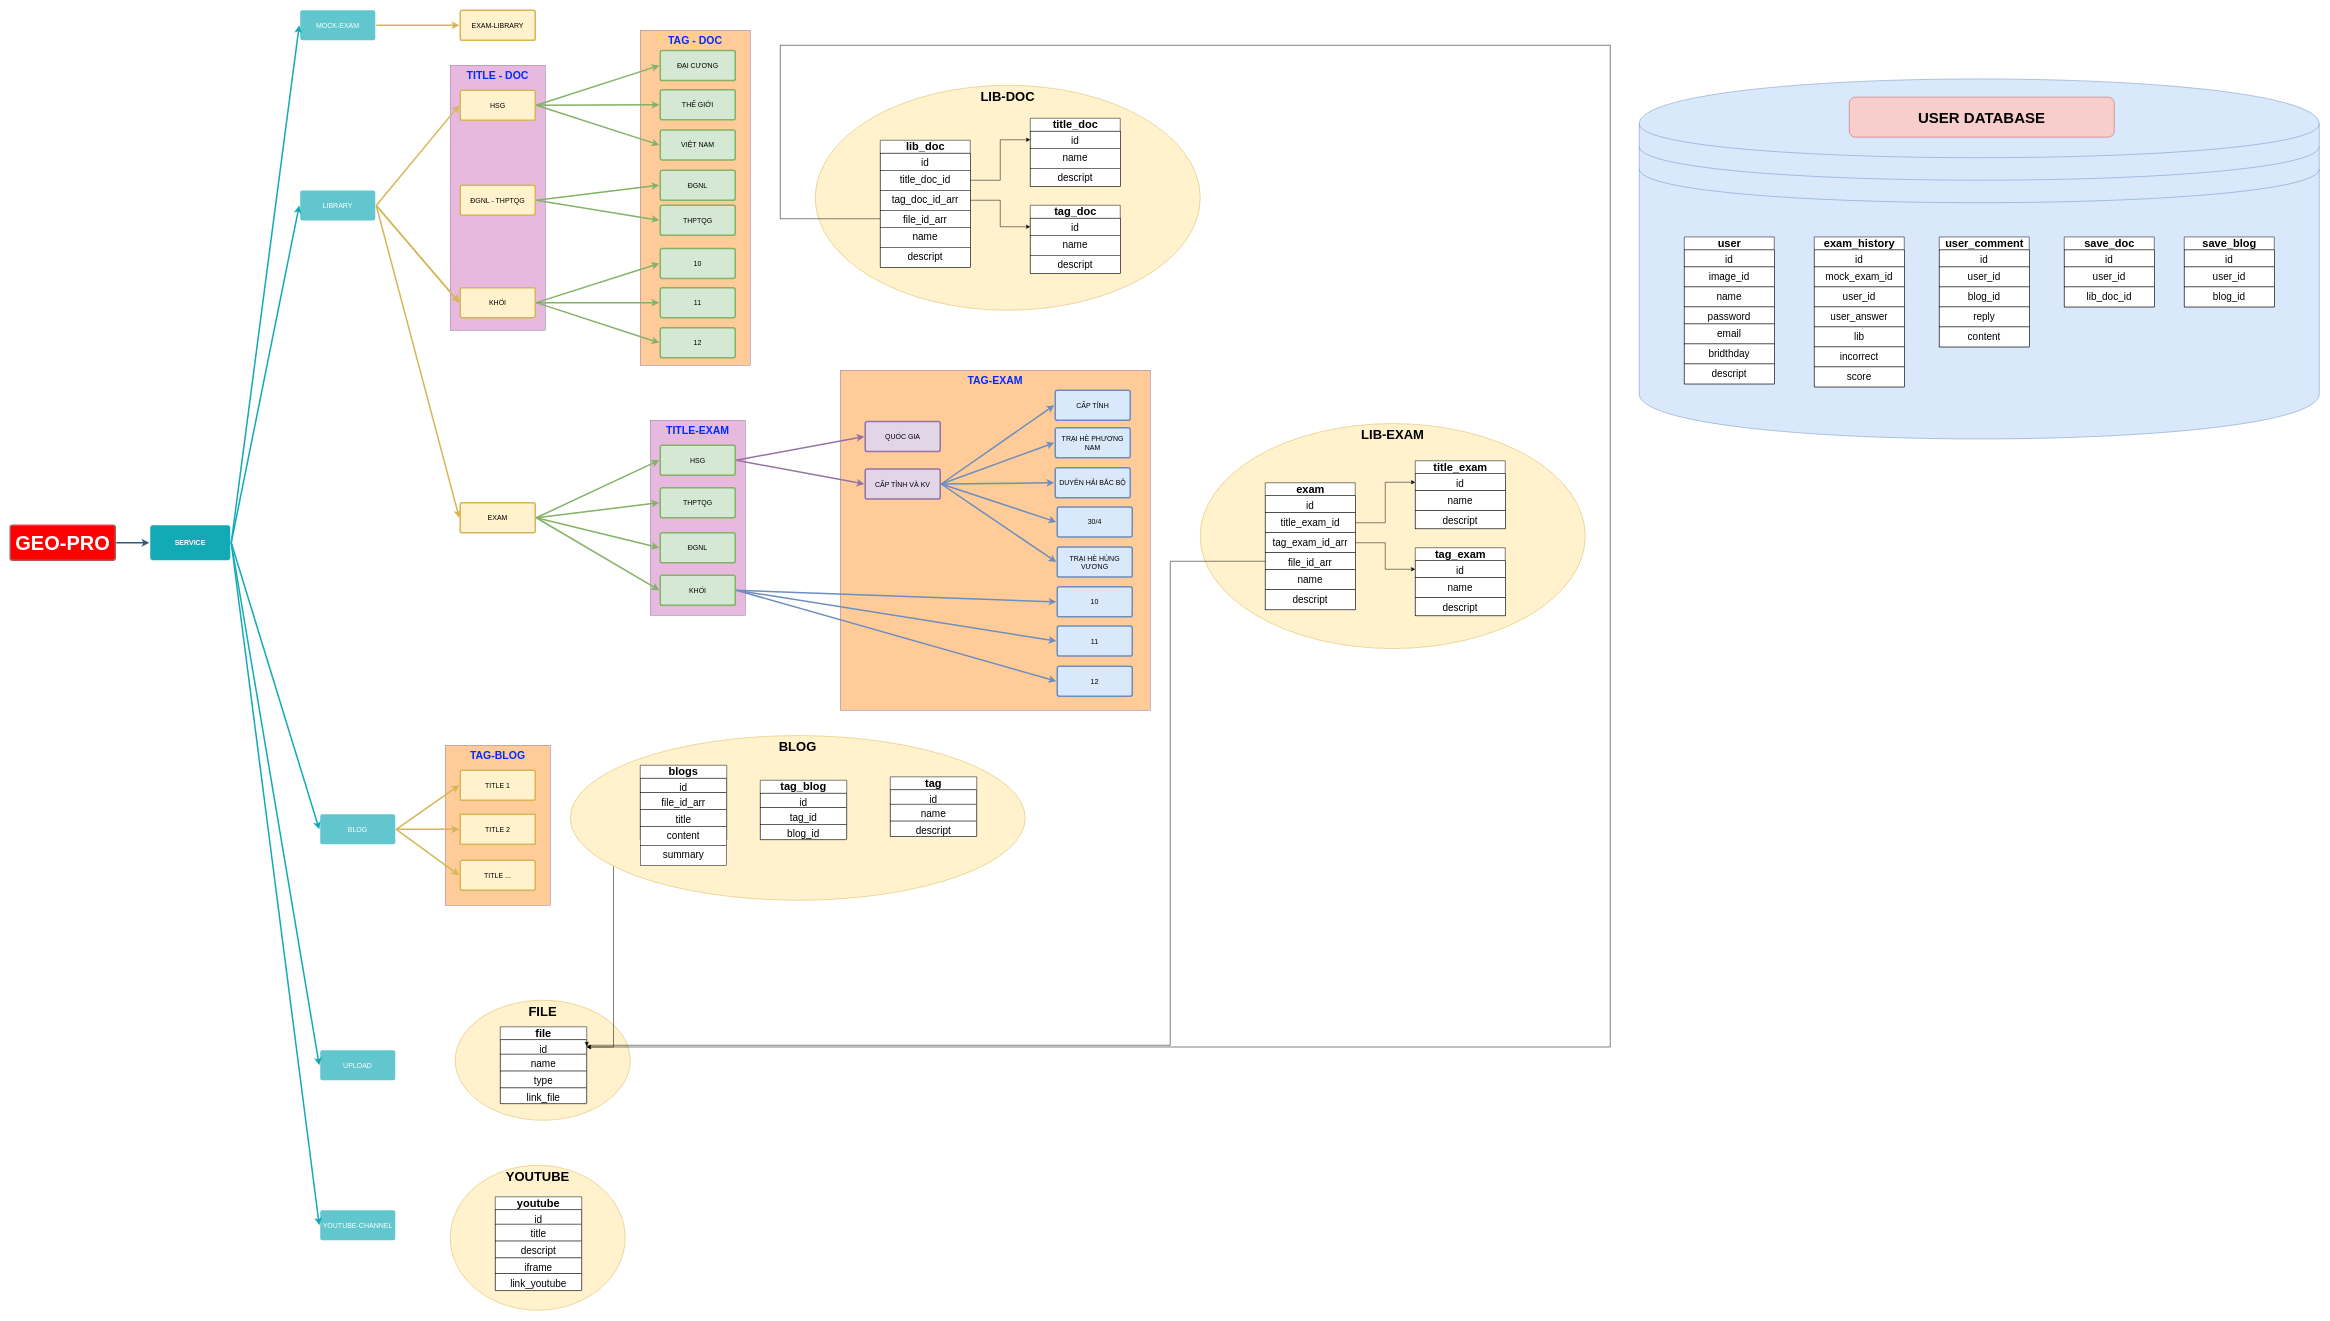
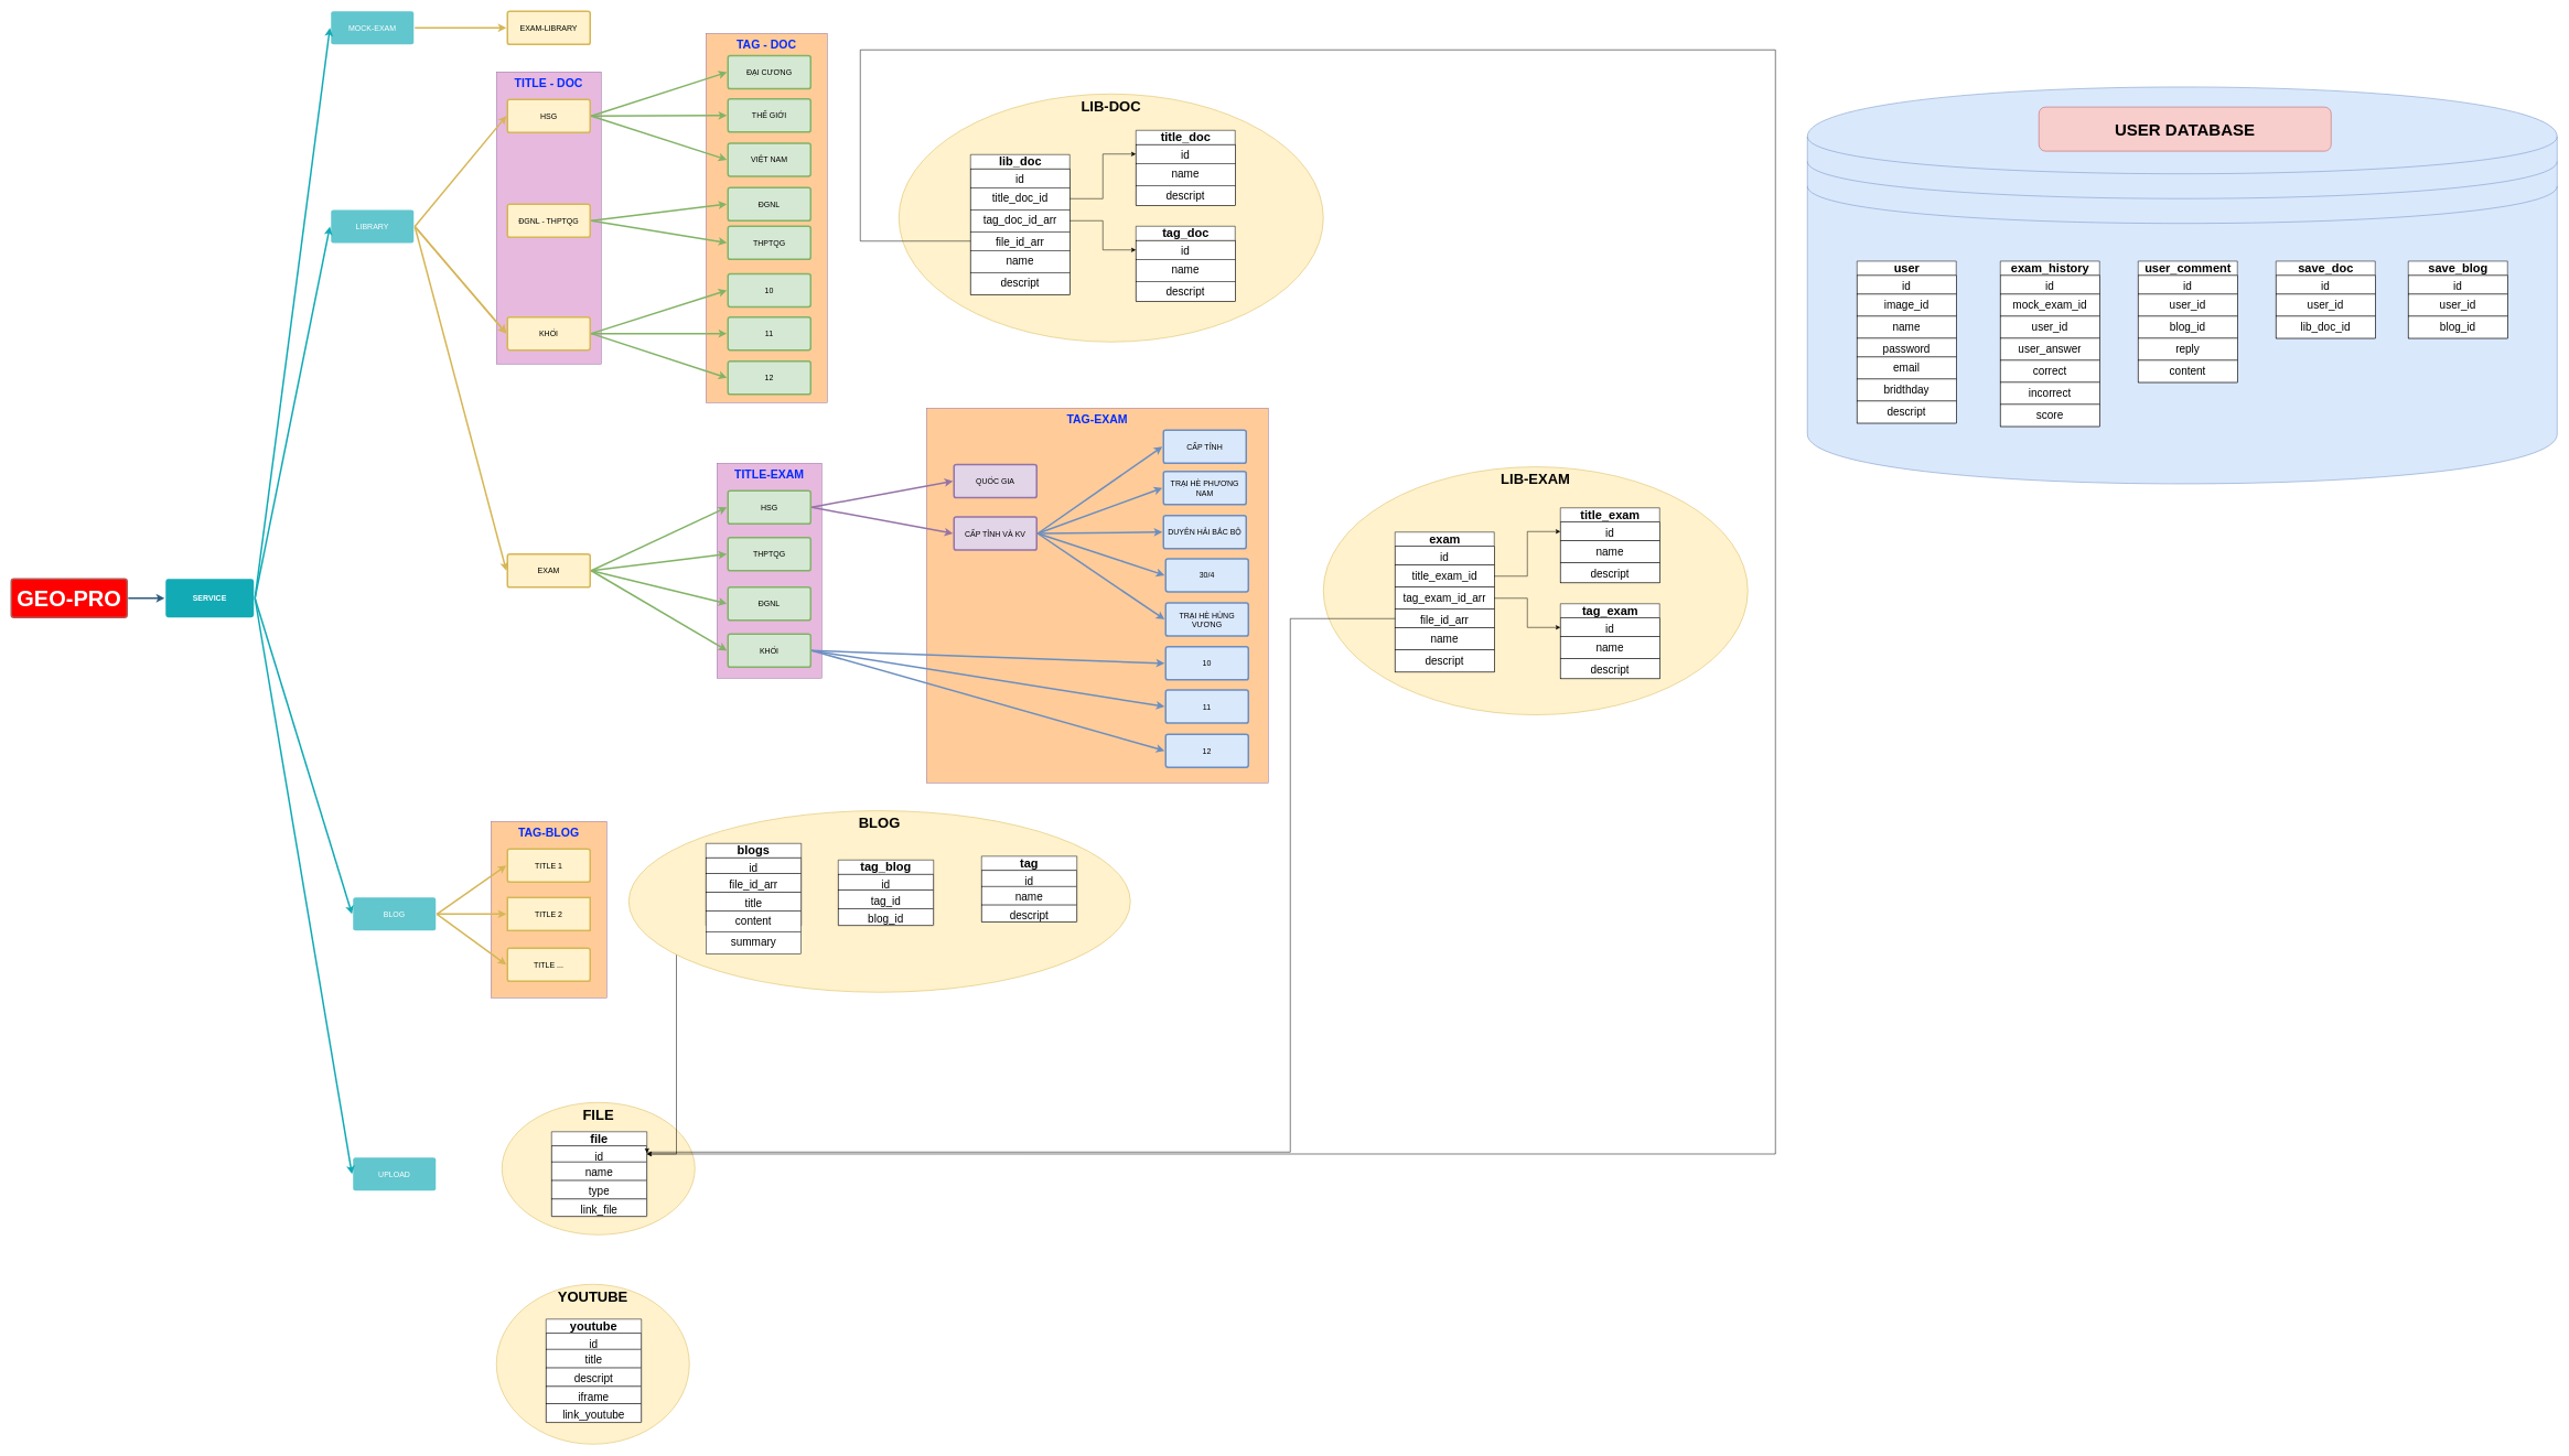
- <mxCell id="152" value="lib" style="text;strokeColor=default;fillColor=default;align=center;verticalAlign=top;spacingLeft=4;spacingRight=4;overflow=hidden;rotatable=0;points=[[0,0.5],[1,0.5]];portConstraint=eastwest;whiteSpace=wrap;html=1;fontSize=20;gradientColor=none;" parent="147" vertex="1"><mxGeometry y="180" width="180" height="40" as="geometry" /></mxCell>
+ <mxCell id="152" value="correct" style="text;strokeColor=default;fillColor=default;align=center;verticalAlign=top;spacingLeft=4;spacingRight=4;overflow=hidden;rotatable=0;points=[[0,0.5],[1,0.5]];portConstraint=eastwest;whiteSpace=wrap;html=1;fontSize=20;gradientColor=none;" parent="147" vertex="1"><mxGeometry y="180" width="180" height="40" as="geometry" /></mxCell>
- <mxCell id="78" value="" style="edgeStyle=none;rounded=1;jumpStyle=none;html=1;shadow=0;labelBackgroundColor=none;startArrow=none;startFill=0;jettySize=auto;orthogonalLoop=1;strokeColor=#12AAB5;strokeWidth=3;fontFamily=Helvetica;fontSize=14;fontColor=#FFFFFF;spacing=5;fontStyle=1;fillColor=#b0e3e6;entryX=0;entryY=0.5;entryDx=0;entryDy=0;exitX=1;exitY=0.5;exitDx=0;exitDy=0;" parent="1" source="16" target="25" edge="1"><mxGeometry relative="1" as="geometry"><mxPoint x="833" y="570" as="sourcePoint" /><mxPoint x="945" y="792" as="targetPoint" /></mxGeometry></mxCell>
- <mxCell id="25" value="YOUTUBE-CHANNEL" style="rounded=1;whiteSpace=wrap;html=1;shadow=0;labelBackgroundColor=none;strokeColor=none;strokeWidth=3;fillColor=#61c6ce;fontFamily=Helvetica;fontSize=14;fontColor=#FFFFFF;align=center;spacing=5;fontStyle=0;arcSize=7;perimeterSpacing=2;" parent="1" vertex="1"><mxGeometry x="640" y="2420" width="150" height="60" as="geometry" /></mxCell>
